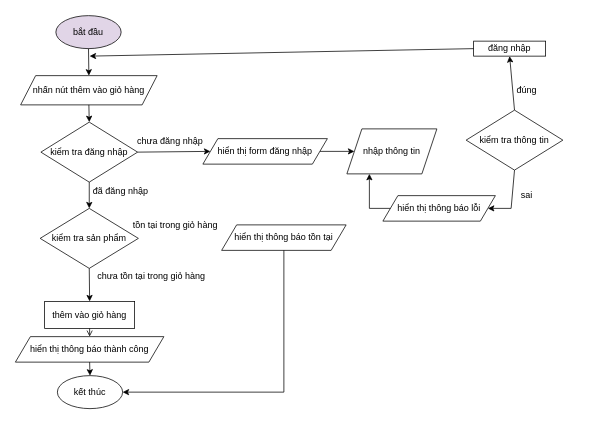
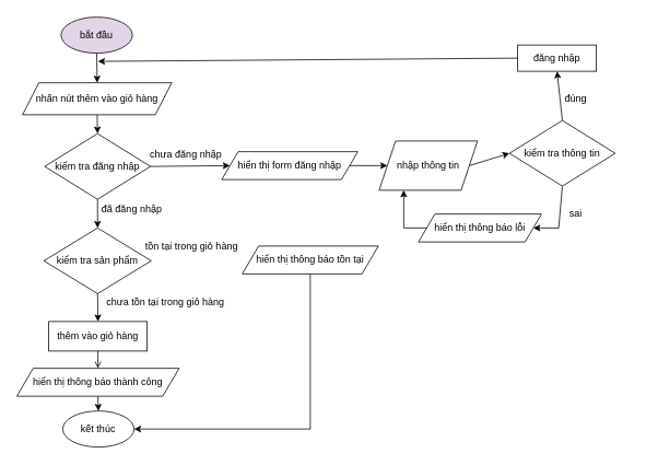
- <mxCell id="19" value="đăng nhập" style="rounded=0;whiteSpace=wrap;html=1;" parent="1" vertex="1"><mxGeometry x="631" y="54" width="96" height="20" as="geometry" /></mxCell>
+ <mxCell id="19" value="đăng nhập" style="rounded=0;whiteSpace=wrap;html=1;" parent="1" vertex="1"><mxGeometry x="631" y="54" width="96" height="32" as="geometry" /></mxCell>
+ <mxCell id="16" value="" style="endArrow=classic;html=1;rounded=0;exitX=1;exitY=0.5;exitDx=0;exitDy=0;entryX=0;entryY=0.5;entryDx=0;entryDy=0;" parent="1" source="14" target="13" edge="1"><mxGeometry width="50" height="50" relative="1" as="geometry"><mxPoint x="413" y="273" as="sourcePoint" /><mxPoint x="463" y="223" as="targetPoint" /></mxGeometry></mxCell>
- <mxCell id="29" value="thêm vào giỏ hàng" style="rounded=0;whiteSpace=wrap;html=1;" parent="1" vertex="1"><mxGeometry x="59" y="401" width="120" height="36" as="geometry" /></mxCell>
+ <mxCell id="29" value="thêm vào giỏ hàng" style="rounded=0;whiteSpace=wrap;html=1;" parent="1" vertex="1"><mxGeometry x="59" y="391" width="120" height="36" as="geometry" /></mxCell>
